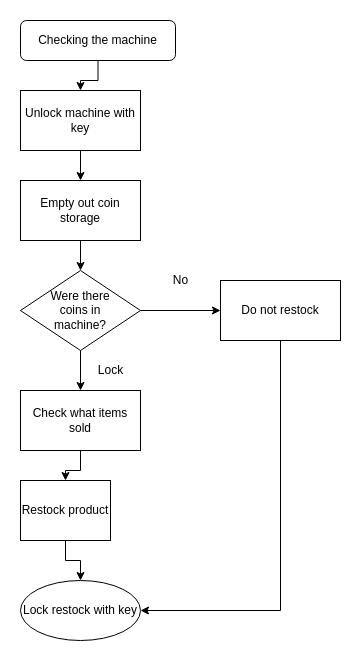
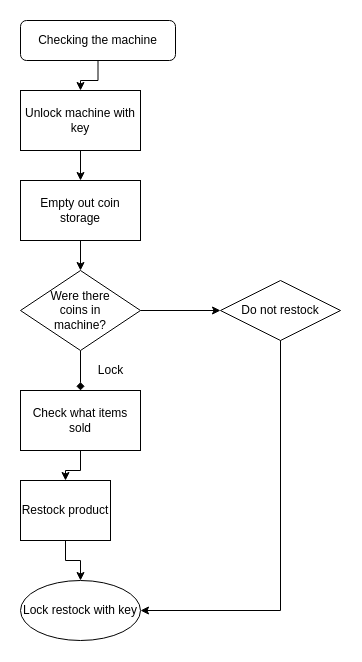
- <mxCell id="12" value="No" style="text;html=1;align=center;verticalAlign=middle;resizable=0;points=[];autosize=1;strokeColor=none;fillColor=none;" vertex="1" parent="1"><mxGeometry x="160" y="265" width="40" height="30" as="geometry" /></mxCell>
- <mxCell id="11" value="Do not restock" style="whiteSpace=wrap;html=1;rounded=0;glass=0;strokeWidth=1;shadow=0;" vertex="1" parent="1"><mxGeometry x="220" y="280" width="120" height="60" as="geometry" /></mxCell>
+ <mxCell id="11" value="Do not restock" style="rhombus;whiteSpace=wrap;html=1;glass=0;strokeWidth=1;shadow=0;" vertex="1" parent="1"><mxGeometry x="220" y="280" width="120" height="60" as="geometry" /></mxCell>
- <mxCell id="9" value="" style="edgeStyle=orthogonalEdgeStyle;rounded=0;orthogonalLoop=1;jettySize=auto;html=1;" edge="1" parent="1" source="10" target="14"><mxGeometry relative="1" as="geometry" /></mxCell>
+ <mxCell id="9" value="" style="edgeStyle=orthogonalEdgeStyle;rounded=0;orthogonalLoop=1;jettySize=auto;html=1;endArrow=diamond;" edge="1" parent="1" source="10" target="14"><mxGeometry relative="1" as="geometry" /></mxCell>
